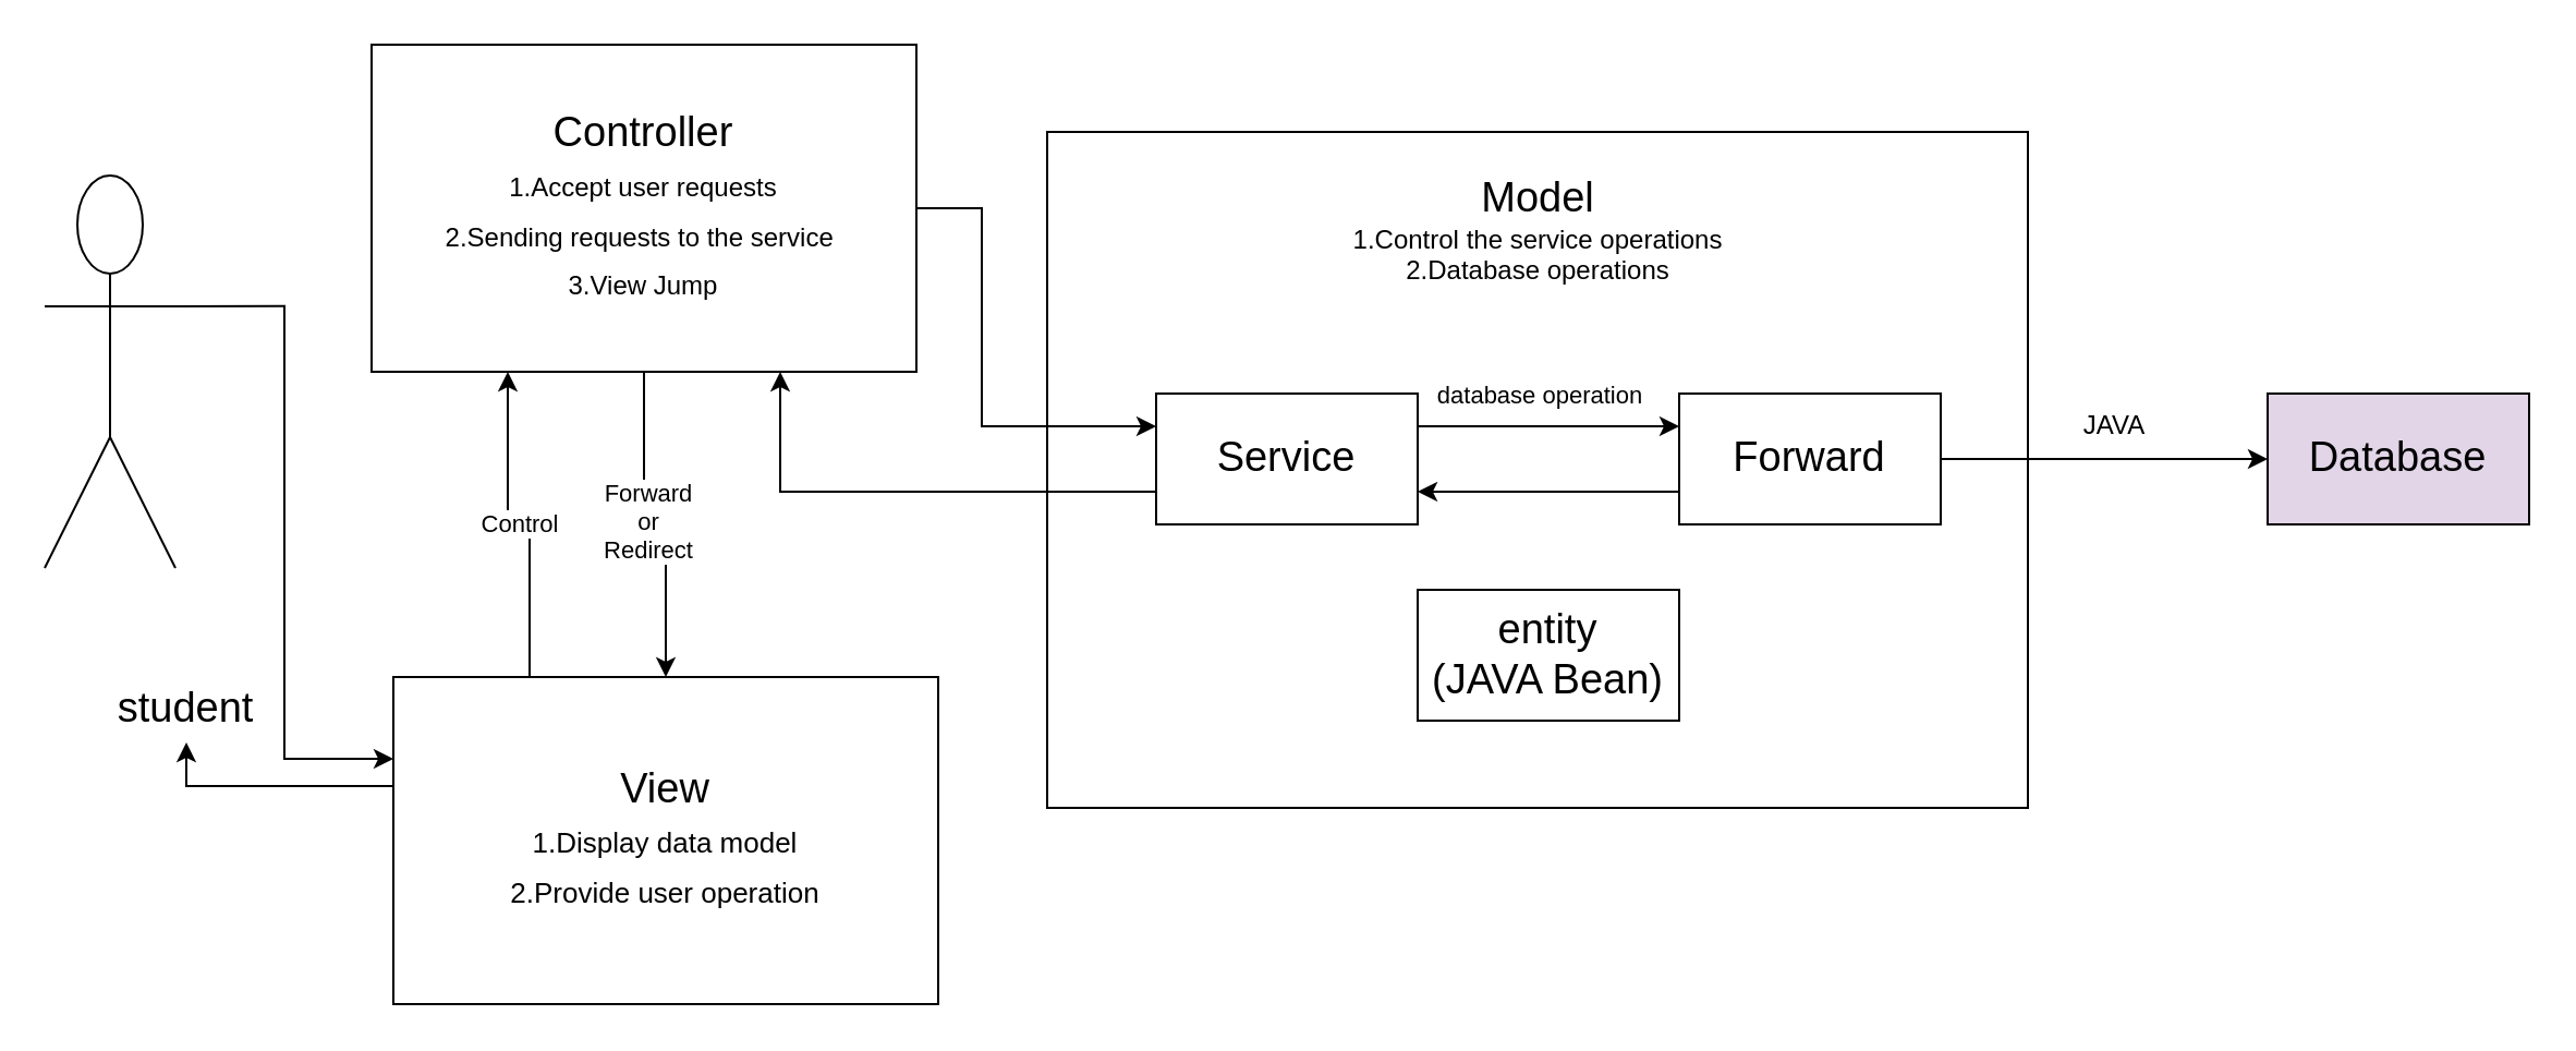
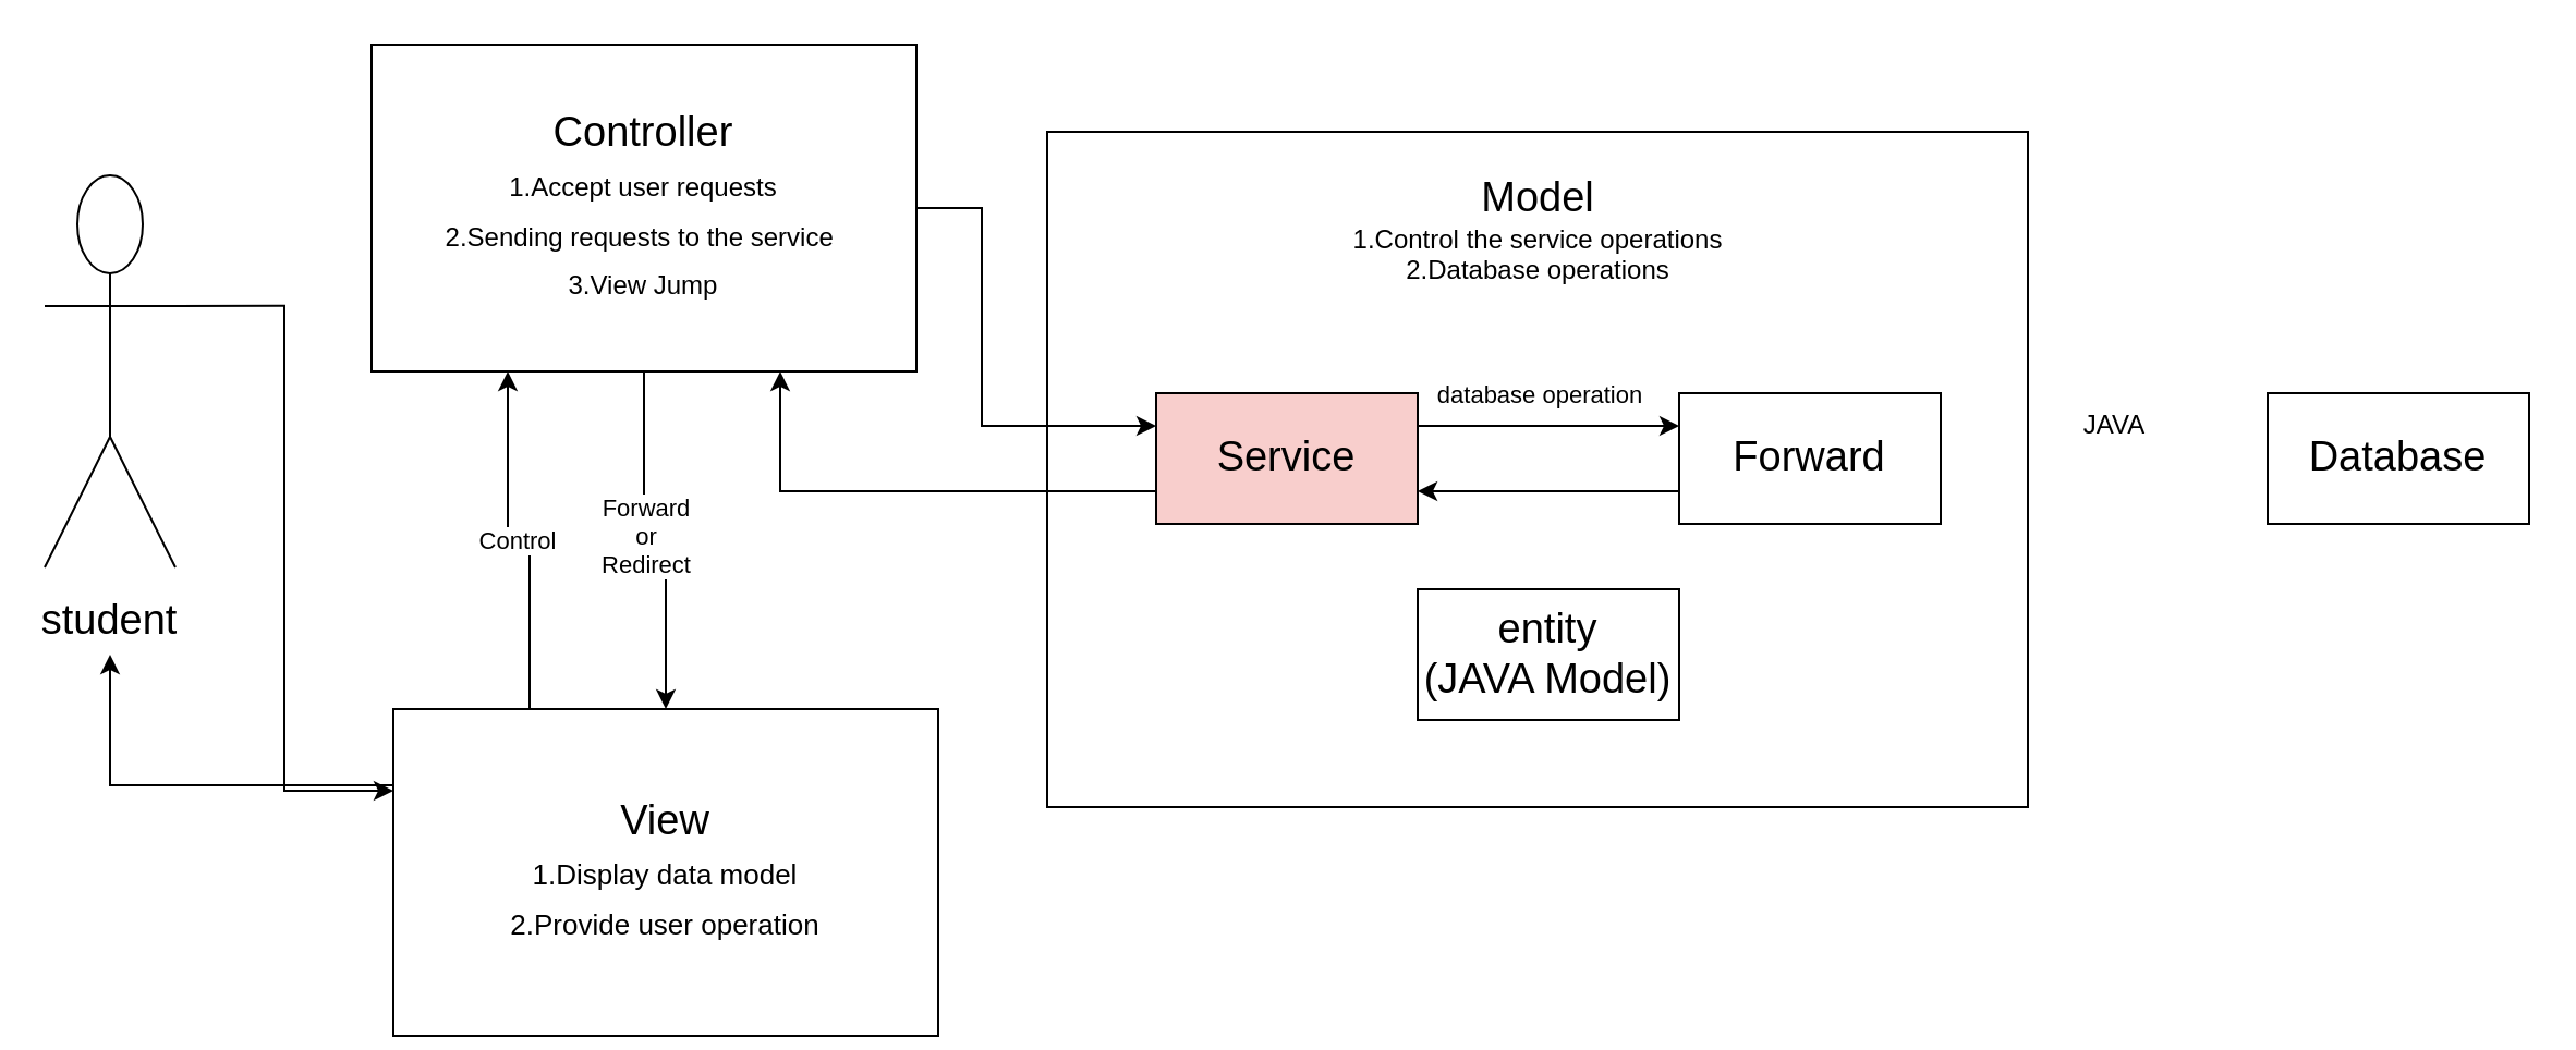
- <mxCell id="15" value="Service" style="rounded=0;whiteSpace=wrap;html=1;fontSize=19;" parent="1" vertex="1"><mxGeometry x="530" y="180" width="120" height="60" as="geometry" /></mxCell>
+ <mxCell id="15" value="Service" style="rounded=0;whiteSpace=wrap;html=1;fontSize=19;fillColor=#f8cecc;" parent="1" vertex="1"><mxGeometry x="530" y="180" width="120" height="60" as="geometry" /></mxCell>
- <mxCell id="17" style="edgeStyle=orthogonalEdgeStyle;rounded=0;orthogonalLoop=1;jettySize=auto;html=1;exitX=1;exitY=0.5;exitDx=0;exitDy=0;entryX=0;entryY=0.5;entryDx=0;entryDy=0;" parent="1" source="18" target="19" edge="1"><mxGeometry relative="1" as="geometry" /></mxCell>
- <mxCell id="19" value="Database" style="rounded=0;whiteSpace=wrap;html=1;fontSize=19;fillColor=#e1d5e7;" parent="1" vertex="1"><mxGeometry x="1040" y="180" width="120" height="60" as="geometry" /></mxCell>
+ <mxCell id="19" value="Database" style="rounded=0;whiteSpace=wrap;html=1;fontSize=19;" parent="1" vertex="1"><mxGeometry x="1040" y="180" width="120" height="60" as="geometry" /></mxCell>
- <mxCell id="20" value="entity&lt;br style=&quot;font-size: 19px;&quot;&gt;(JAVA Bean)" style="rounded=0;whiteSpace=wrap;html=1;fontSize=19;" parent="1" vertex="1"><mxGeometry x="650" y="270" width="120" height="60" as="geometry" /></mxCell>
+ <mxCell id="20" value="entity&lt;br style=&quot;font-size: 19px;&quot;&gt;(JAVA Model)" style="rounded=0;whiteSpace=wrap;html=1;fontSize=19;" parent="1" vertex="1"><mxGeometry x="650" y="270" width="120" height="60" as="geometry" /></mxCell>
- <mxCell id="21" value="&lt;font style=&quot;font-size: 19px;&quot;&gt;student&lt;/font&gt;" style="text;html=1;strokeColor=none;fillColor=none;align=center;verticalAlign=middle;whiteSpace=wrap;rounded=0;" parent="1" vertex="1"><mxGeometry x="55" y="310" width="60" height="30" as="geometry" /></mxCell>
+ <mxCell id="21" value="&lt;font style=&quot;font-size: 19px;&quot;&gt;student&lt;/font&gt;" style="text;html=1;strokeColor=none;fillColor=none;align=center;verticalAlign=middle;whiteSpace=wrap;rounded=0;" parent="1" vertex="1"><mxGeometry x="20" y="270" width="60" height="30" as="geometry" /></mxCell>
- <mxCell id="7" value="View&lt;br&gt;&lt;font style=&quot;font-size: 13px;&quot;&gt;1.Display data model&lt;br&gt;2.Provide user operation&lt;/font&gt;" style="rounded=0;whiteSpace=wrap;html=1;fontSize=19;" parent="1" vertex="1"><mxGeometry x="180" y="310" width="250" height="150" as="geometry" /></mxCell>
+ <mxCell id="7" value="View&lt;br&gt;&lt;font style=&quot;font-size: 13px;&quot;&gt;1.Display data model&lt;br&gt;2.Provide user operation&lt;/font&gt;" style="rounded=0;whiteSpace=wrap;html=1;fontSize=19;" parent="1" vertex="1"><mxGeometry x="180" y="325" width="250" height="150" as="geometry" /></mxCell>
